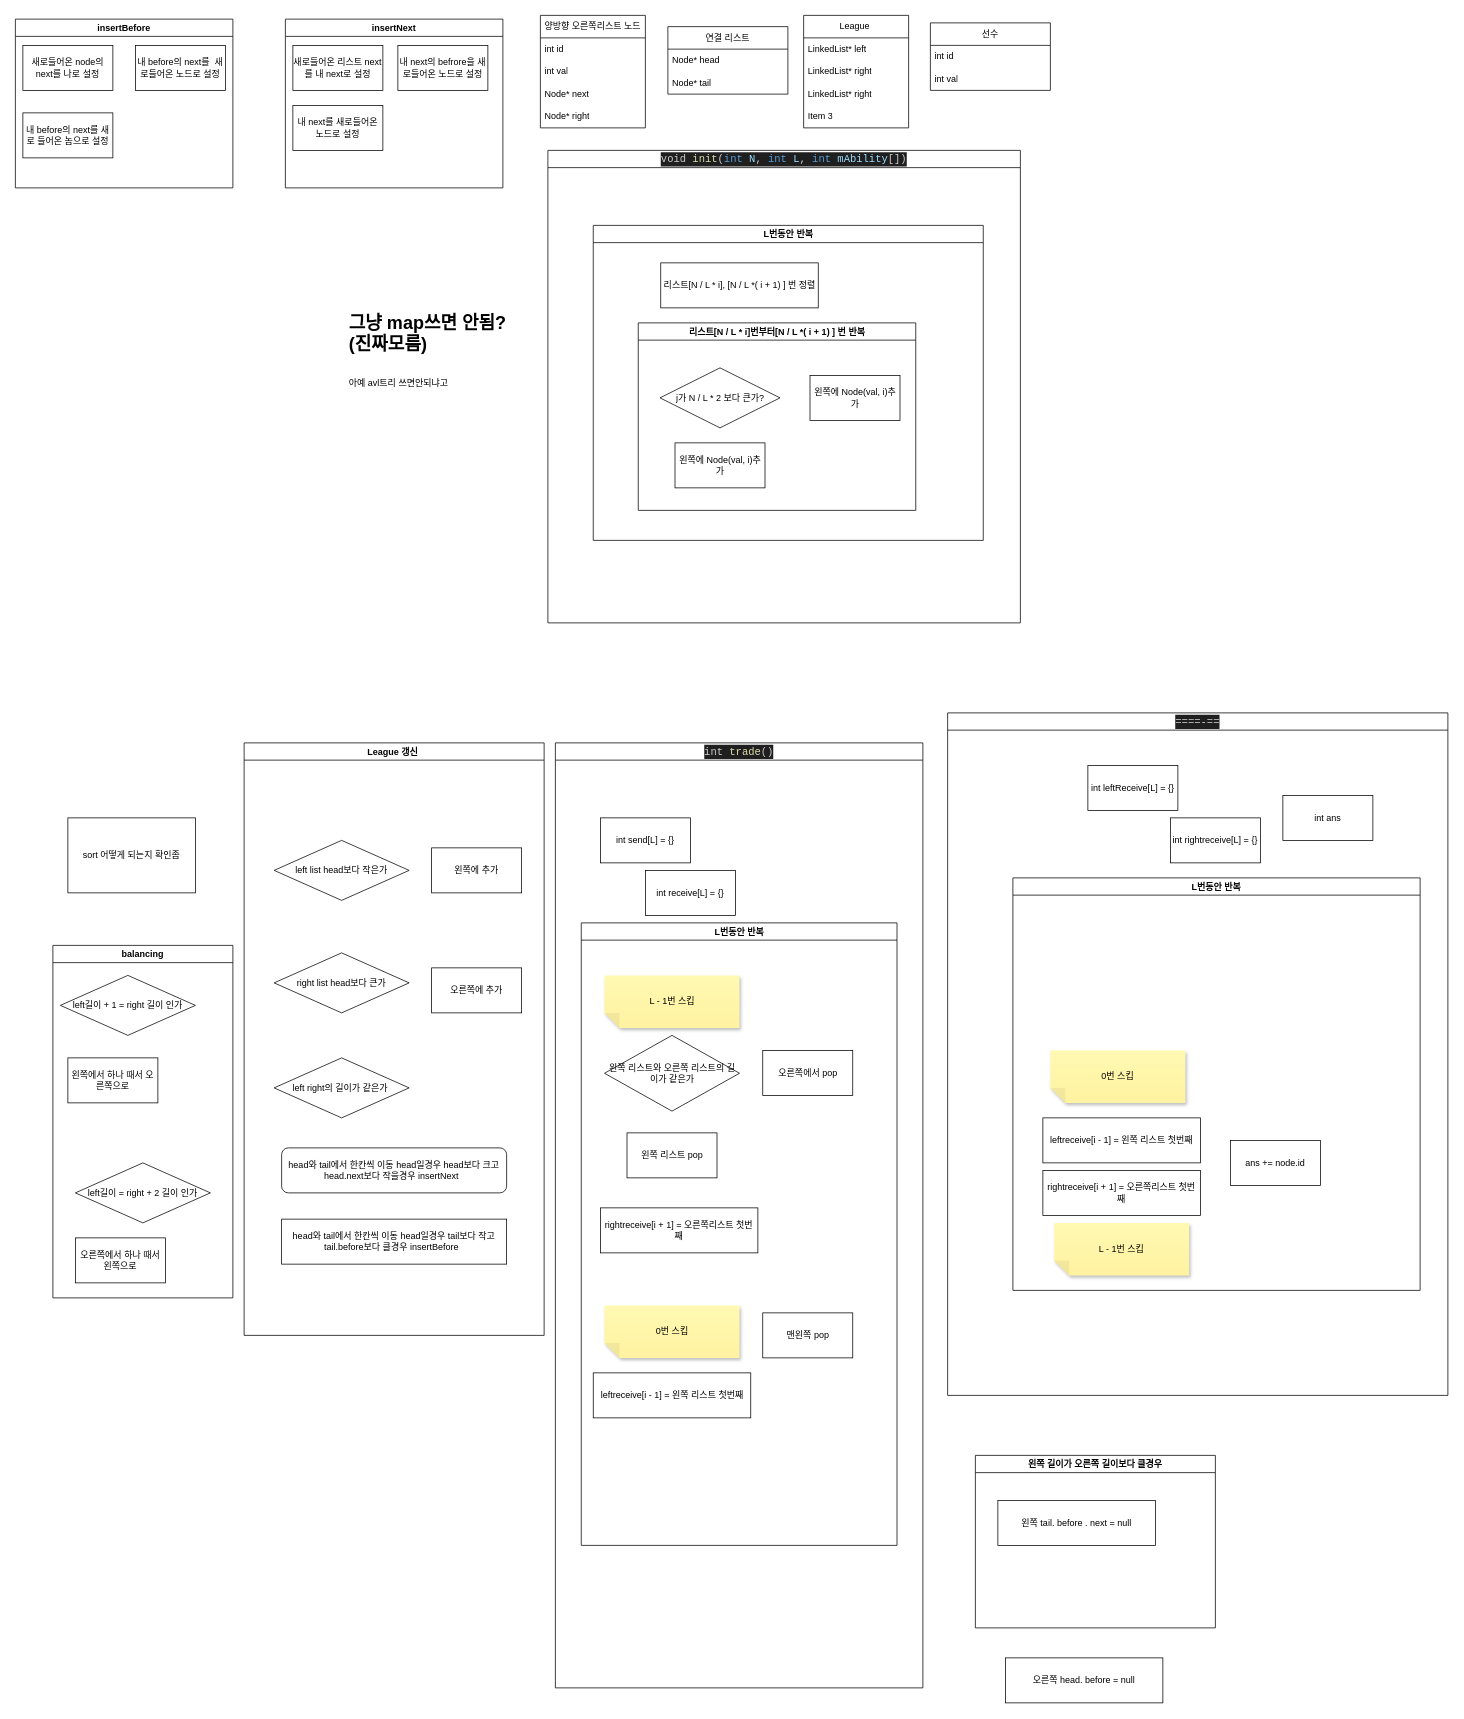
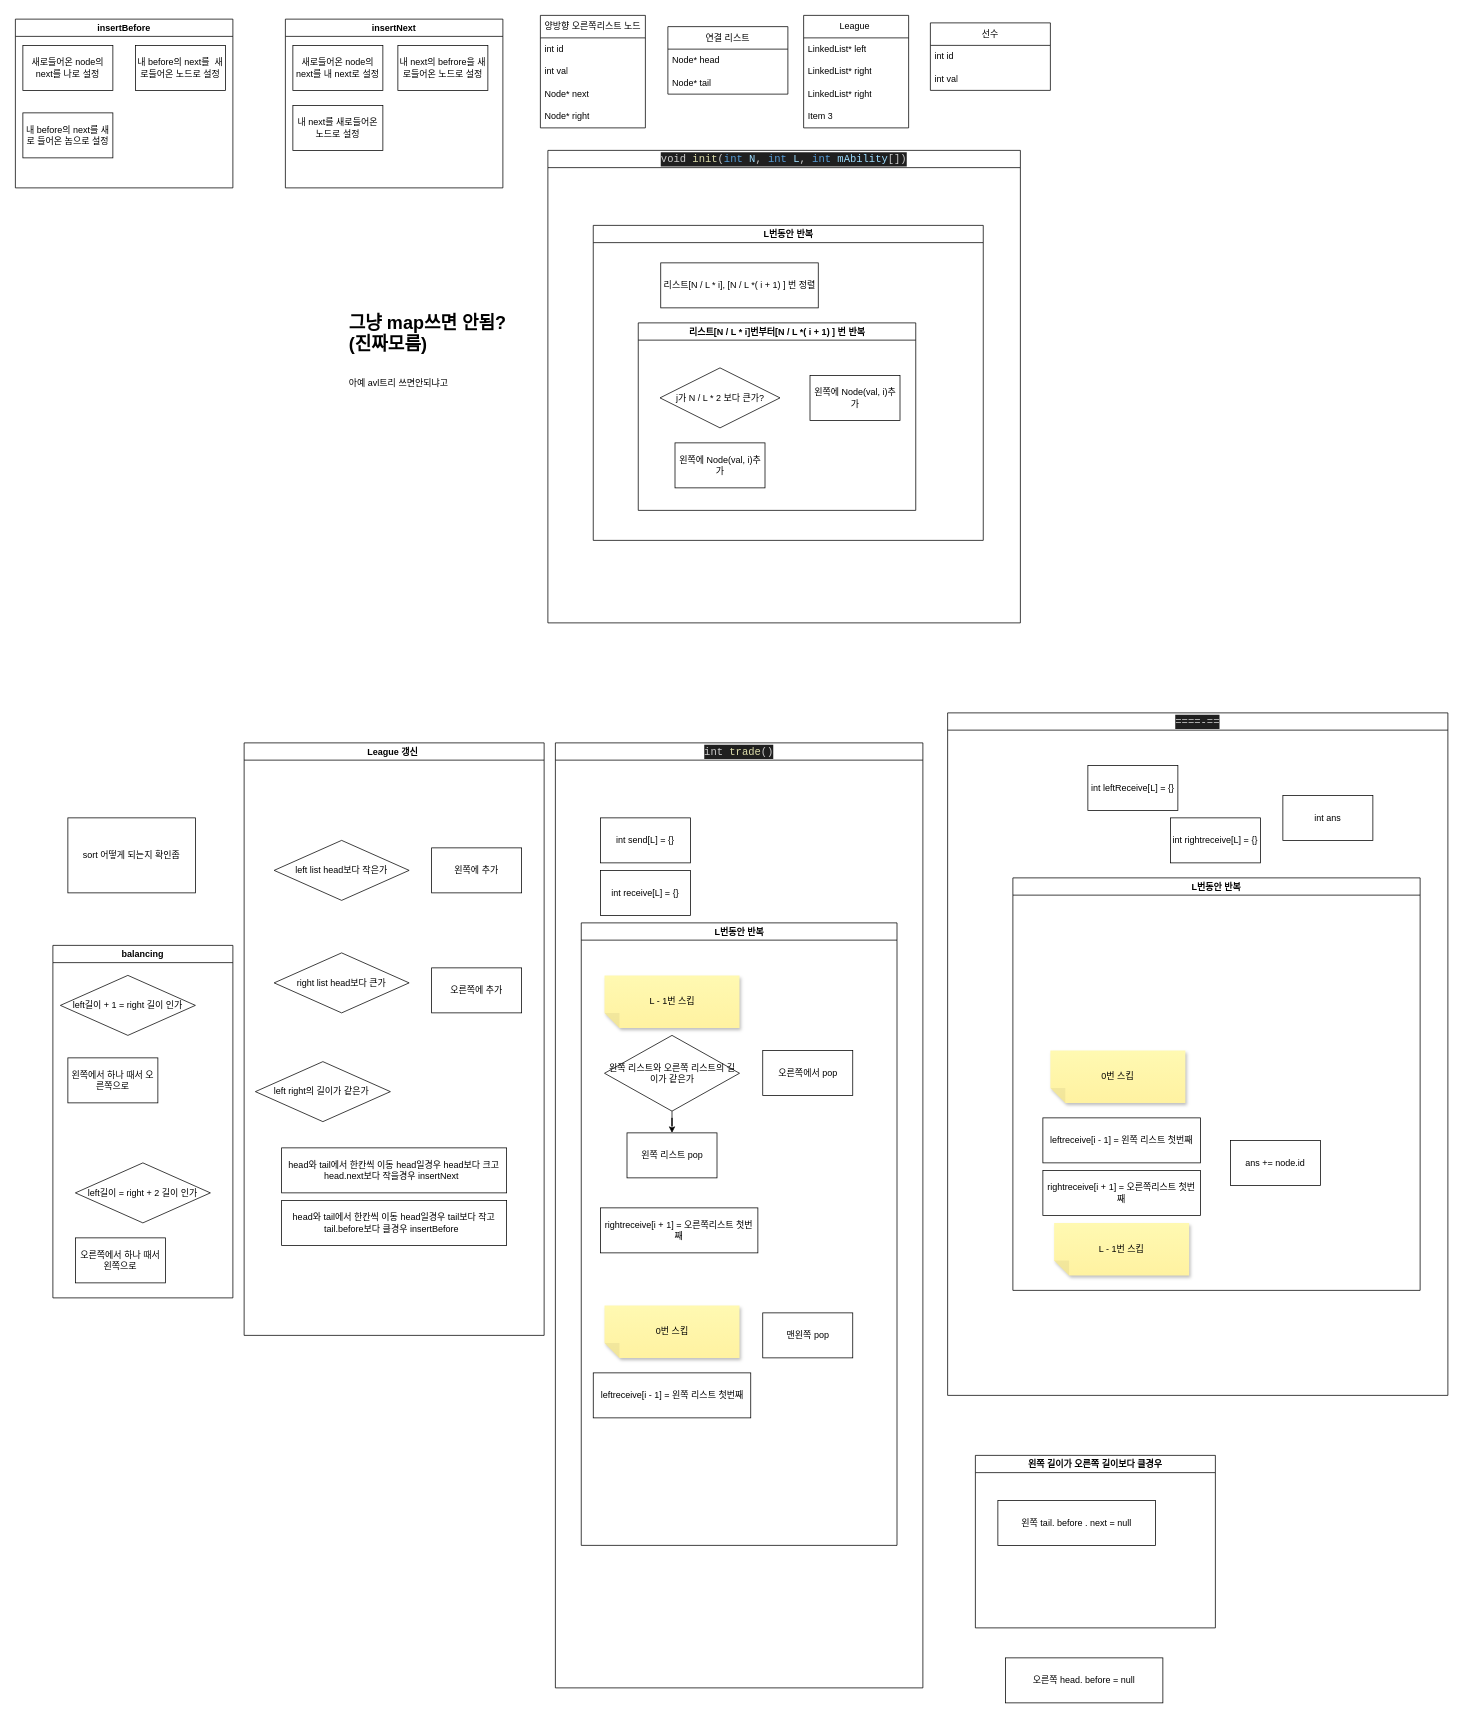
- <mxCell id="68" value="새로들어온 리스트 next를 내 next로 설정" style="rounded=0;whiteSpace=wrap;html=1;" vertex="1" parent="67"><mxGeometry x="10" y="35" width="120" height="60" as="geometry" /></mxCell>
+ <mxCell id="68" value="새로들어온 node의 next를 내 next로 설정" style="rounded=0;whiteSpace=wrap;html=1;" vertex="1" parent="67"><mxGeometry x="10" y="35" width="120" height="60" as="geometry" /></mxCell>
- <mxCell id="33" value="int&amp;nbsp;receive[L] = {}" style="whiteSpace=wrap;html=1;" vertex="1" parent="22"><mxGeometry x="120" y="170" width="120" height="60" as="geometry" /></mxCell>
+ <mxCell id="33" value="int&amp;nbsp;receive[L] = {}" style="whiteSpace=wrap;html=1;" vertex="1" parent="22"><mxGeometry x="60" y="170" width="120" height="60" as="geometry" /></mxCell>
- <mxCell id="57" value="left right의 길이가 같은가&amp;nbsp;" style="rhombus;whiteSpace=wrap;html=1;" vertex="1" parent="54"><mxGeometry x="40" y="420" width="180" height="80" as="geometry" /></mxCell>
+ <mxCell id="57" value="left right의 길이가 같은가&amp;nbsp;" style="rhombus;whiteSpace=wrap;html=1;" vertex="1" parent="54"><mxGeometry x="15" y="425" width="180" height="80" as="geometry" /></mxCell>
+ <mxCell id="24" value="" style="edgeStyle=orthogonalEdgeStyle;rounded=0;orthogonalLoop=1;jettySize=auto;html=1;" edge="1" parent="23" source="25" target="27"><mxGeometry relative="1" as="geometry" /></mxCell>
- <mxCell id="60" value="head와 tail에서 한칸씩 이동 head일경우 head보다 크고 head.next보다 작을경우 insertNext&amp;nbsp;&amp;nbsp;" style="whiteSpace=wrap;html=1;rounded=1;" vertex="1" parent="54"><mxGeometry x="50" y="540" width="300" height="60" as="geometry" /></mxCell>
+ <mxCell id="60" value="head와 tail에서 한칸씩 이동 head일경우 head보다 크고 head.next보다 작을경우 insertNext&amp;nbsp;&amp;nbsp;" style="rounded=0;whiteSpace=wrap;html=1;" vertex="1" parent="54"><mxGeometry x="50" y="540" width="300" height="60" as="geometry" /></mxCell>
- <mxCell id="61" value="head와 tail에서 한칸씩 이동 head일경우 tail보다 작고 tail.before보다 클경우 insertBefore&amp;nbsp;&amp;nbsp;" style="rounded=0;whiteSpace=wrap;html=1;" vertex="1" parent="54"><mxGeometry x="50" y="635" width="300" height="60" as="geometry" /></mxCell>
+ <mxCell id="61" value="head와 tail에서 한칸씩 이동 head일경우 tail보다 작고 tail.before보다 클경우 insertBefore&amp;nbsp;&amp;nbsp;" style="rounded=0;whiteSpace=wrap;html=1;" vertex="1" parent="54"><mxGeometry x="50" y="610" width="300" height="60" as="geometry" /></mxCell>
